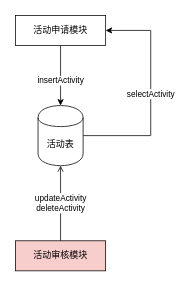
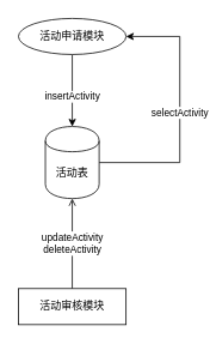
- <mxCell id="5" value="活动申请模块" style="rounded=0;whiteSpace=wrap;html=1;" parent="1" vertex="1"><mxGeometry x="20" y="20" width="120" height="40" as="geometry" /></mxCell>
+ <mxCell id="5" value="活动申请模块" style="ellipse;whiteSpace=wrap;html=1;" parent="1" vertex="1"><mxGeometry x="20" y="20" width="120" height="40" as="geometry" /></mxCell>
- <mxCell id="7" value="活动审核模块" style="rounded=0;whiteSpace=wrap;html=1;fillColor=#f8cecc;" parent="1" vertex="1"><mxGeometry x="20" y="320" width="120" height="40" as="geometry" /></mxCell>
+ <mxCell id="7" value="活动审核模块" style="rounded=0;whiteSpace=wrap;html=1;" parent="1" vertex="1"><mxGeometry x="20" y="320" width="120" height="40" as="geometry" /></mxCell>
